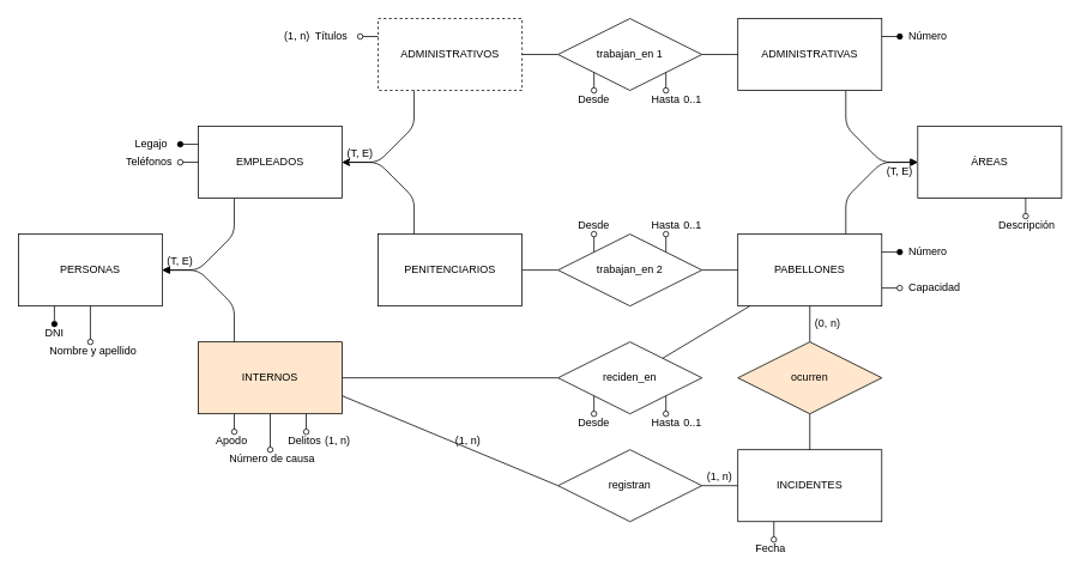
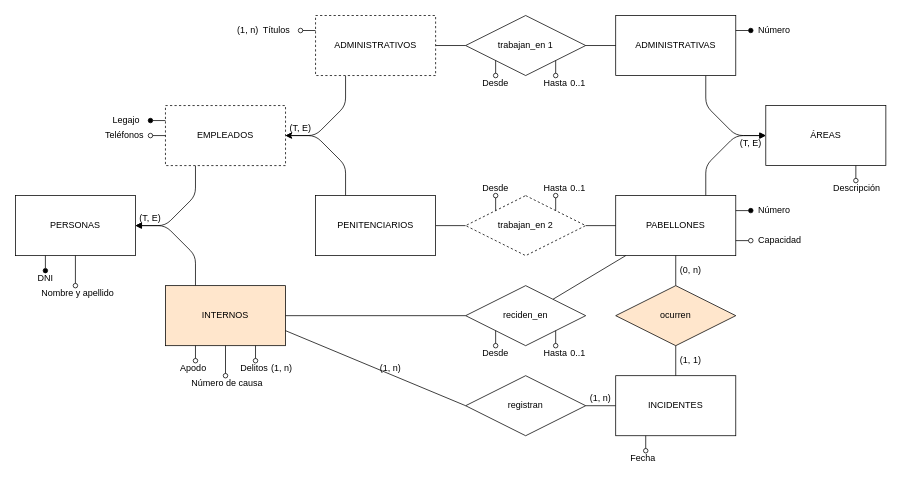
- <mxCell id="3" value="EMPLEADOS" style="rounded=0;whiteSpace=wrap;html=1;" vertex="1" parent="1"><mxGeometry x="220" y="140" width="160" height="80" as="geometry" /></mxCell>
+ <mxCell id="3" value="EMPLEADOS" style="rounded=0;whiteSpace=wrap;html=1;dashed=1;" vertex="1" parent="1"><mxGeometry x="220" y="140" width="160" height="80" as="geometry" /></mxCell>
- <mxCell id="20" value="trabajan_en 2" style="rhombus;whiteSpace=wrap;html=1;" vertex="1" parent="1"><mxGeometry x="620" y="260" width="160" height="80" as="geometry" /></mxCell>
+ <mxCell id="20" value="trabajan_en 2" style="rhombus;whiteSpace=wrap;html=1;dashed=1;" vertex="1" parent="1"><mxGeometry x="620" y="260" width="160" height="80" as="geometry" /></mxCell>
+ <mxCell id="67" value="(1, 1)" style="text;html=1;strokeColor=none;fillColor=none;align=center;verticalAlign=middle;whiteSpace=wrap;rounded=0;labelBackgroundColor=none;fontSize=12;" vertex="1" parent="1"><mxGeometry x="900" y="470" width="40" height="20" as="geometry" /></mxCell>
